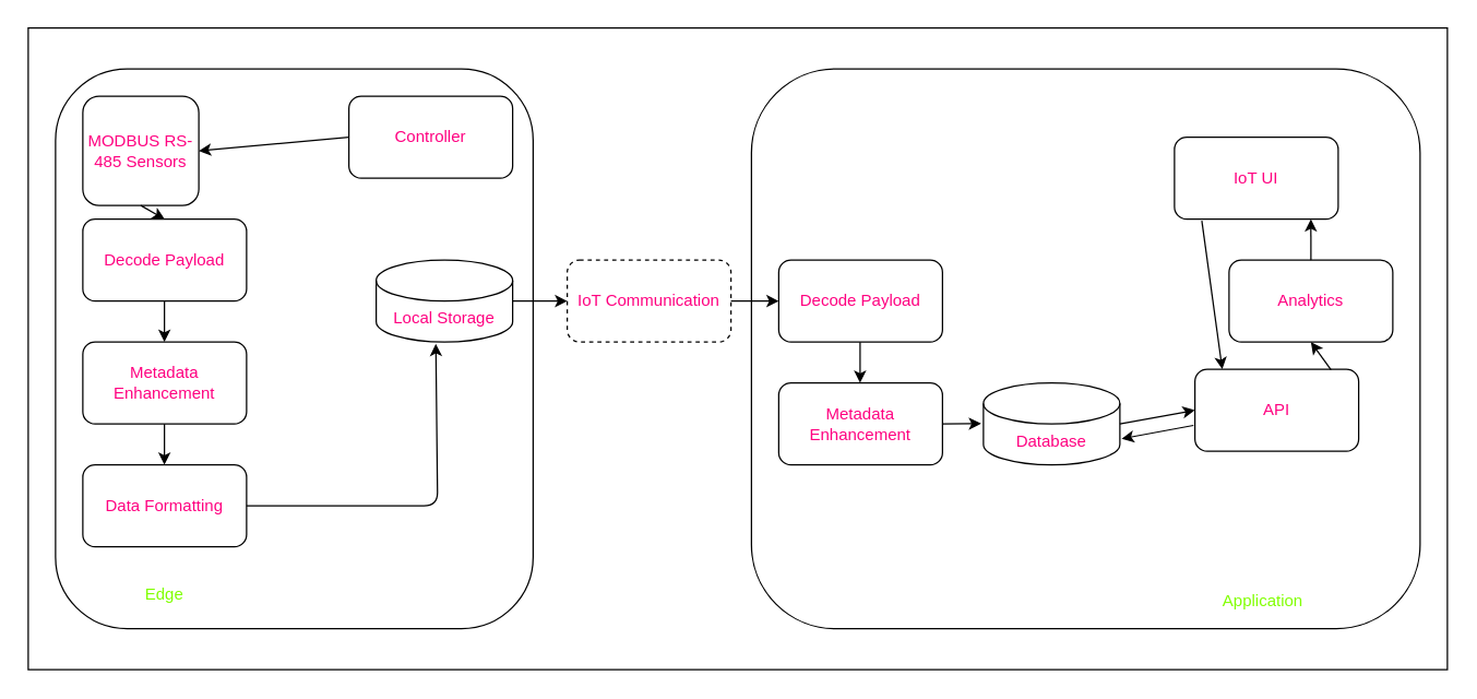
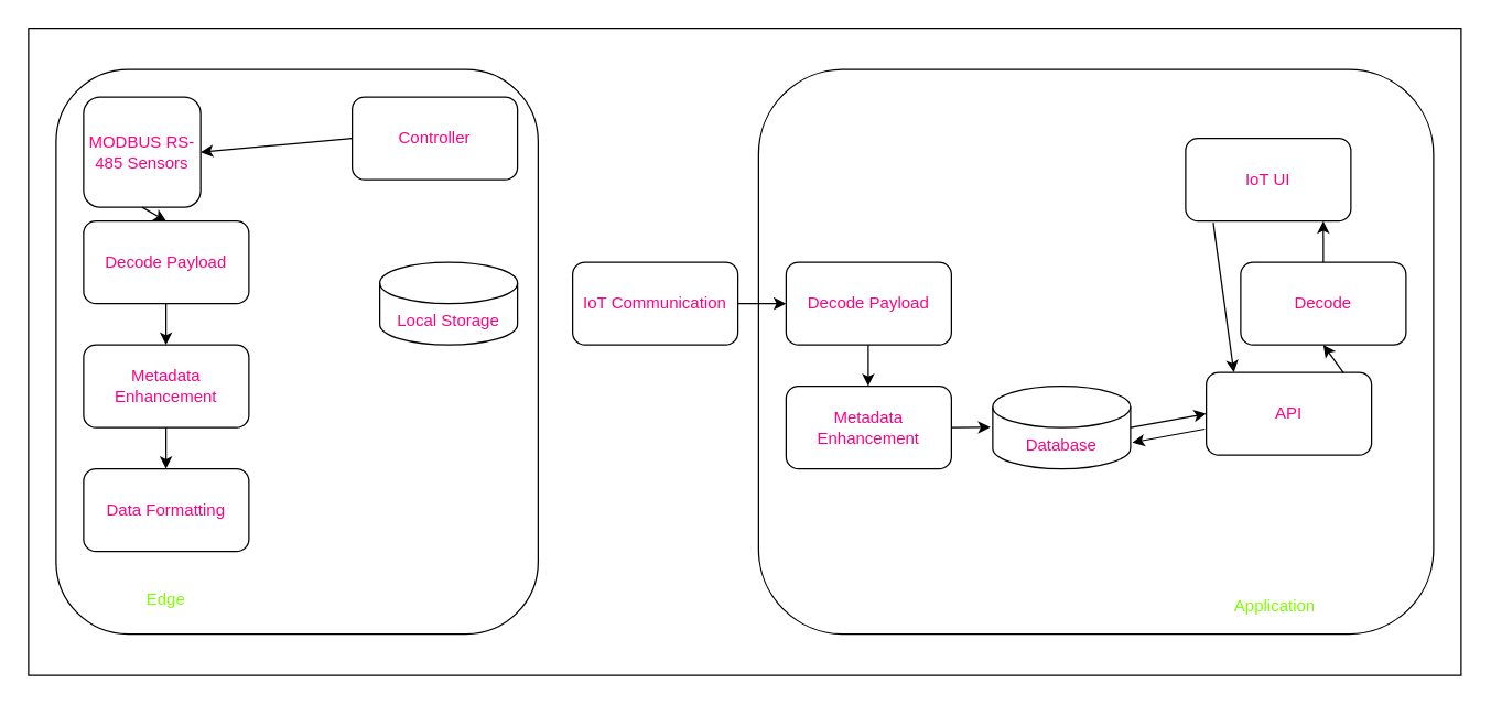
- <mxCell id="16" value="" style="endArrow=classic;html=1;exitX=1;exitY=0.5;exitDx=0;exitDy=0;exitPerimeter=0;entryX=0;entryY=0.5;entryDx=0;entryDy=0;" parent="1" source="9" target="10" edge="1"><mxGeometry width="50" height="50" relative="1" as="geometry"><mxPoint x="380" y="270" as="sourcePoint" /><mxPoint x="410" y="220" as="targetPoint" /></mxGeometry></mxCell>
- <mxCell id="10" value="&lt;font color=&quot;#ff0080&quot;&gt;IoT Communication&lt;/font&gt;" style="rounded=1;whiteSpace=wrap;html=1;fillColor=none;dashed=1;" parent="1" vertex="1"><mxGeometry x="415" y="190" width="120" height="60" as="geometry" /></mxCell>
+ <mxCell id="10" value="&lt;font color=&quot;#ff0080&quot;&gt;IoT Communication&lt;/font&gt;" style="rounded=1;whiteSpace=wrap;html=1;fillColor=none;" parent="1" vertex="1"><mxGeometry x="415" y="190" width="120" height="60" as="geometry" /></mxCell>
- <mxCell id="15" value="&lt;font color=&quot;#ff0080&quot;&gt;Analytics&lt;/font&gt;" style="rounded=1;whiteSpace=wrap;html=1;fillColor=none;" parent="1" vertex="1"><mxGeometry x="900" y="190" width="120" height="60" as="geometry" /></mxCell>
+ <mxCell id="15" value="&lt;font color=&quot;#ff0080&quot;&gt;Decode&lt;/font&gt;" style="rounded=1;whiteSpace=wrap;html=1;fillColor=none;" parent="1" vertex="1"><mxGeometry x="900" y="190" width="120" height="60" as="geometry" /></mxCell>
- <mxCell id="26" value="" style="endArrow=classic;html=1;fontColor=#FCFCFC;exitX=1;exitY=0.5;exitDx=0;exitDy=0;entryX=0.437;entryY=1.023;entryDx=0;entryDy=0;entryPerimeter=0;" parent="1" source="5" target="9" edge="1"><mxGeometry width="50" height="50" relative="1" as="geometry"><mxPoint x="400" y="300" as="sourcePoint" /><mxPoint x="450" y="250" as="targetPoint" /><Array as="points"><mxPoint x="320" y="370" /></Array></mxGeometry></mxCell>
